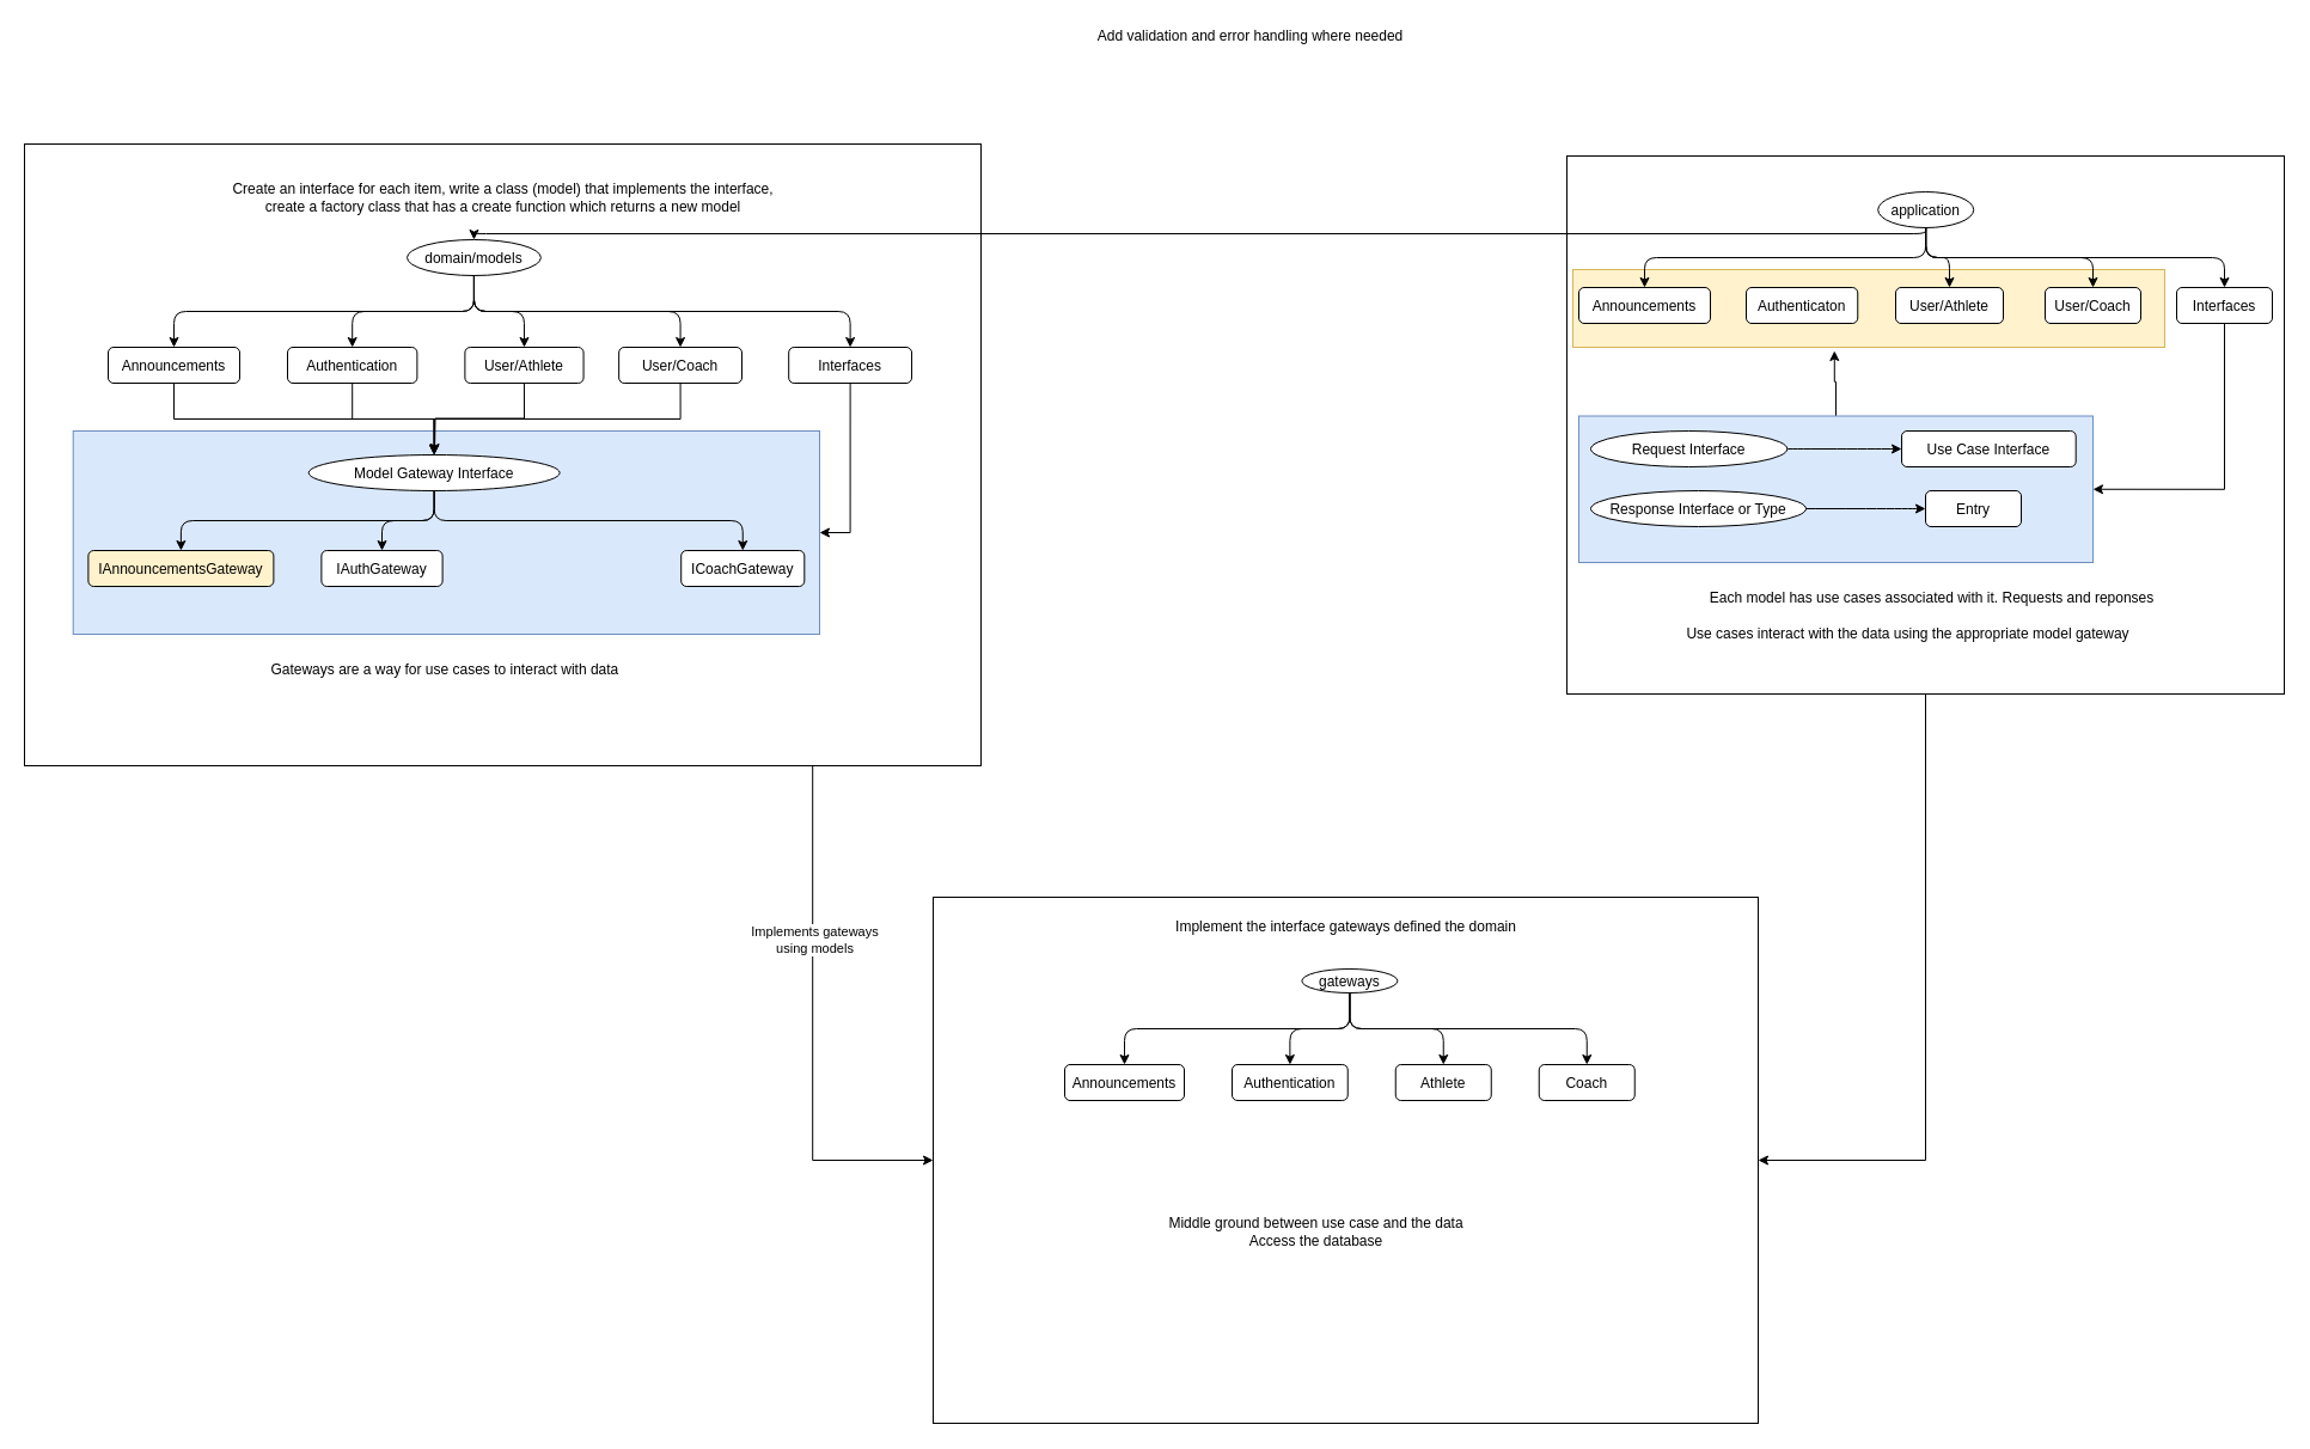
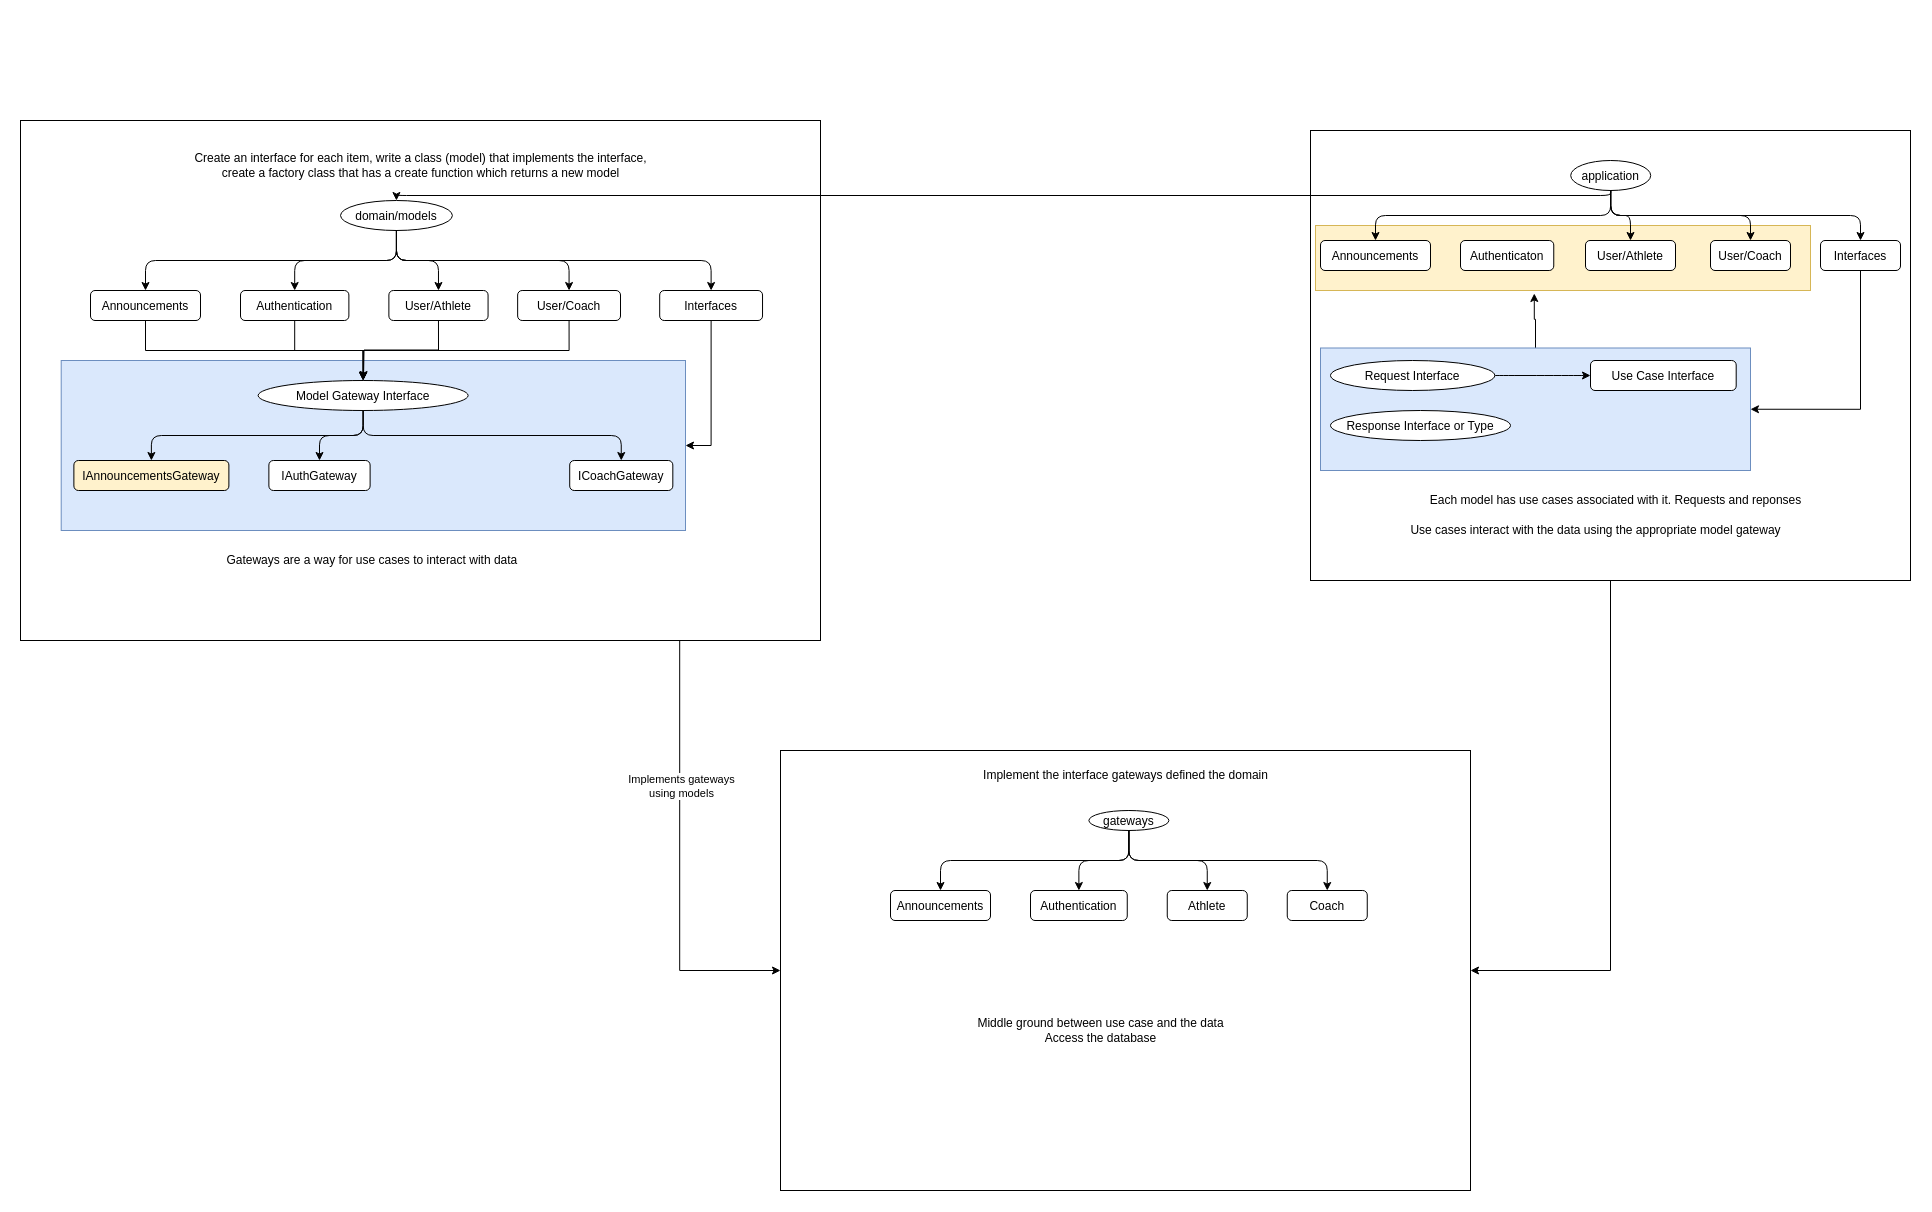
- <mxCell id="25" value="Add validation and error handling where needed" style="text;html=1;align=center;verticalAlign=middle;resizable=0;points=[];autosize=1;strokeColor=none;" parent="1" vertex="1"><mxGeometry x="910" y="20" width="270" height="20" as="geometry" /></mxCell>
- <mxCell id="45" value="" style="curved=1;noEdgeStyle=1;orthogonal=1;" edge="1" source="43" target="44" parent="1"><mxGeometry relative="1" as="geometry"><Array as="points"><mxPoint x="1522" y="425" /><mxPoint x="1598" y="425" /></Array></mxGeometry></mxCell>
- <mxCell id="44" value="Entry" style="rounded=1;" vertex="1" parent="1"><mxGeometry x="1610" width="80" height="30" as="geometry" y="410" /></mxCell>
